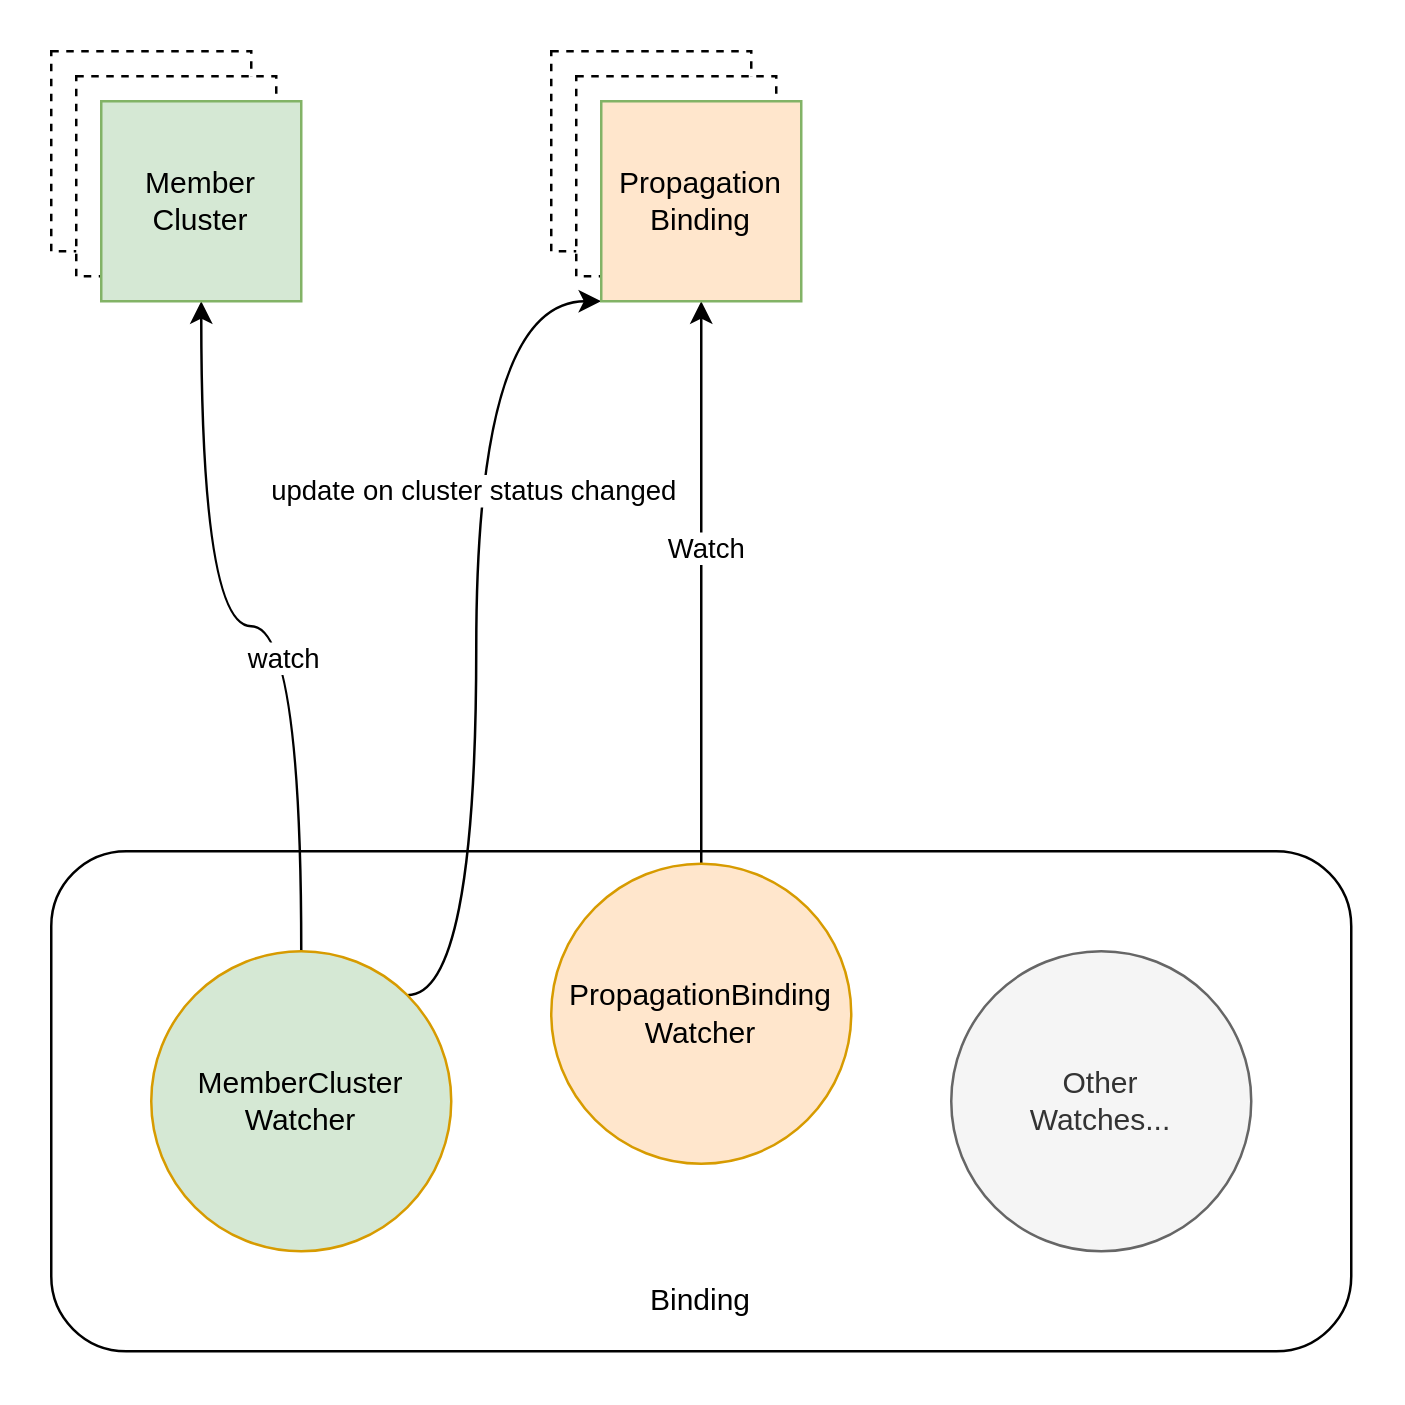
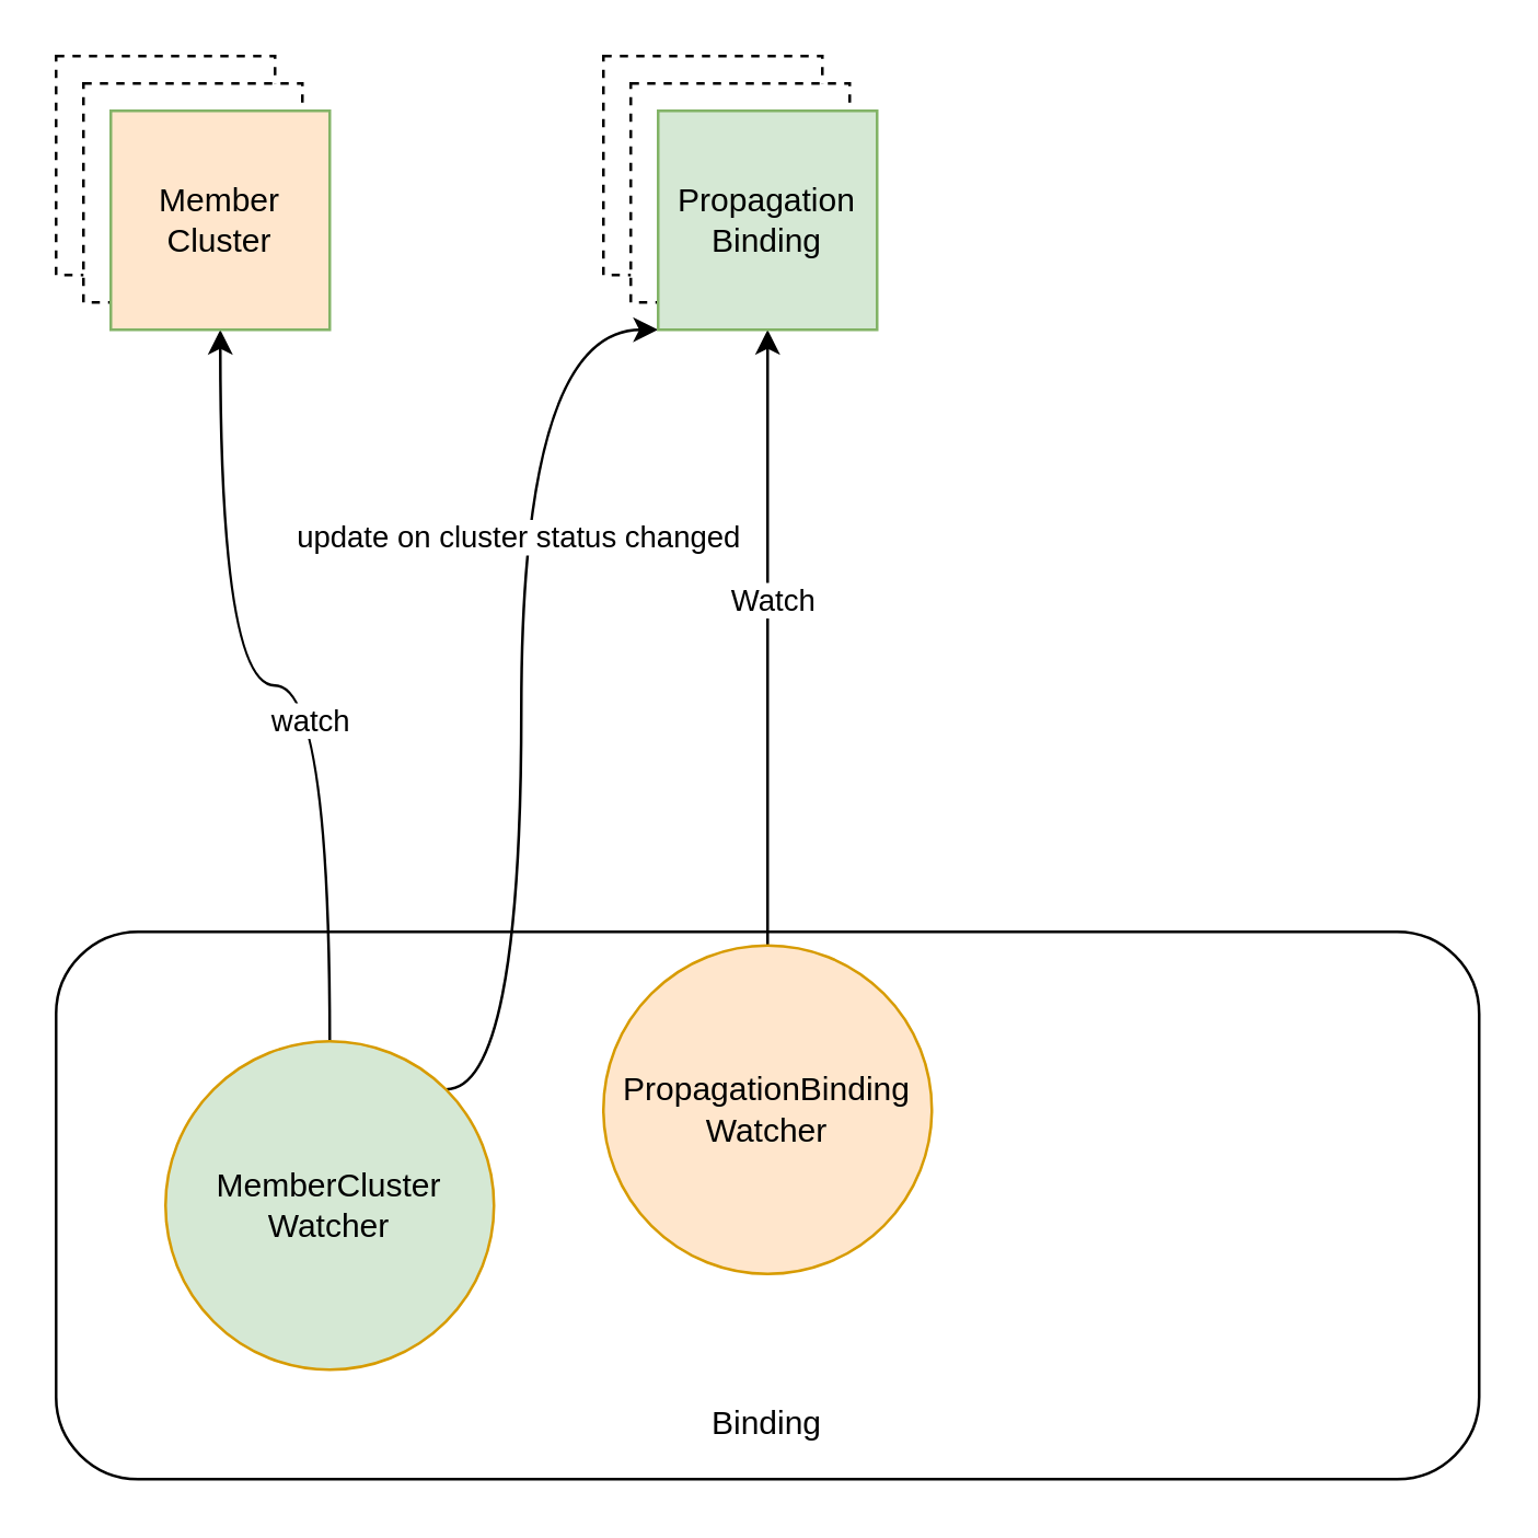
- <mxCell id="15" value="Member Cluster" style="rounded=0;whiteSpace=wrap;html=1;fillColor=#d5e8d4;strokeColor=#82b366;" vertex="1" parent="1"><mxGeometry x="40" y="40" width="80" height="80" as="geometry" /></mxCell>
+ <mxCell id="15" value="Member Cluster" style="rounded=0;whiteSpace=wrap;html=1;fillColor=#ffe6cc;strokeColor=#82b366;" vertex="1" parent="1"><mxGeometry x="40" y="40" width="80" height="80" as="geometry" /></mxCell>
- <mxCell id="18" value="Propagation&lt;br&gt;Binding" style="rounded=0;whiteSpace=wrap;html=1;fillColor=#ffe6cc;strokeColor=#82b366;" vertex="1" parent="1"><mxGeometry x="240" y="40" width="80" height="80" as="geometry" /></mxCell>
+ <mxCell id="18" value="Propagation&lt;br&gt;Binding" style="rounded=0;whiteSpace=wrap;html=1;fillColor=#d5e8d4;strokeColor=#82b366;" vertex="1" parent="1"><mxGeometry x="240" y="40" width="80" height="80" as="geometry" /></mxCell>
- <mxCell id="11" value="Other&lt;br&gt;Watches..." style="ellipse;whiteSpace=wrap;html=1;aspect=fixed;fillColor=#f5f5f5;strokeColor=#666666;fontColor=#333333;" vertex="1" parent="1"><mxGeometry x="380" y="380" width="120" height="120" as="geometry" /></mxCell>
